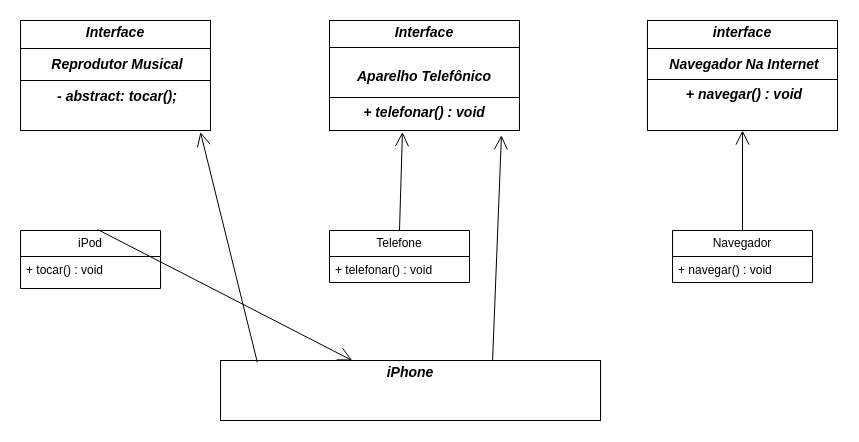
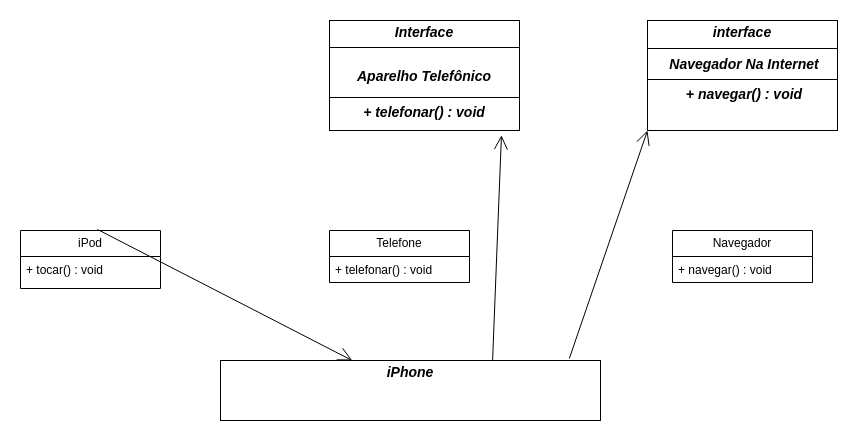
- <mxCell id="2" value="&lt;p style=&quot;margin: 4px 0px 0px; text-align: center; font-size: 14px;&quot;&gt;&lt;b&gt;&lt;i&gt;Interface&lt;/i&gt;&lt;/b&gt;&lt;/p&gt;&lt;hr size=&quot;1&quot; style=&quot;border-style: solid; font-size: 14px;&quot;&gt;&lt;p style=&quot;text-align: center; margin: 0px 0px 0px 4px; font-size: 14px;&quot;&gt;&lt;b&gt;&lt;i&gt;Reprodutor Musical&lt;/i&gt;&lt;/b&gt;&lt;/p&gt;&lt;hr size=&quot;1&quot; style=&quot;border-style: solid; font-size: 14px;&quot;&gt;&lt;p style=&quot;text-align: center; margin: 0px 0px 0px 4px; font-size: 14px;&quot;&gt;&lt;b style=&quot;&quot;&gt;&lt;i style=&quot;&quot;&gt;&lt;font style=&quot;font-size: 14px;&quot;&gt;- abstract: tocar();&lt;/font&gt;&lt;/i&gt;&lt;/b&gt;&lt;/p&gt;" style="verticalAlign=top;align=left;overflow=fill;html=1;whiteSpace=wrap;" parent="1" vertex="1"><mxGeometry x="20" y="20" width="190" height="110" as="geometry" /></mxCell>
- <mxCell id="15" value="" style="endArrow=open;endFill=1;endSize=12;html=1;rounded=0;entryX=0.384;entryY=1.014;entryDx=0;entryDy=0;entryPerimeter=0;exitX=0.5;exitY=0;exitDx=0;exitDy=0;" parent="1" source="7" target="3" edge="1"><mxGeometry width="160" relative="1" as="geometry"><mxPoint x="340" y="250" as="sourcePoint" /><mxPoint x="500" y="250" as="targetPoint" /></mxGeometry></mxCell>
- <mxCell id="17" value="" style="endArrow=open;endFill=1;endSize=12;html=1;rounded=0;entryX=0.5;entryY=1;entryDx=0;entryDy=0;exitX=0.5;exitY=0;exitDx=0;exitDy=0;" parent="1" source="9" target="4" edge="1"><mxGeometry width="160" relative="1" as="geometry"><mxPoint x="340" y="220" as="sourcePoint" /><mxPoint x="500" y="220" as="targetPoint" /></mxGeometry></mxCell>
+ <mxCell id="13" value="" style="endArrow=open;endFill=1;endSize=12;html=1;rounded=0;entryX=0;entryY=1;entryDx=0;entryDy=0;exitX=0.918;exitY=-0.033;exitDx=0;exitDy=0;exitPerimeter=0;" parent="1" source="11" target="4" edge="1"><mxGeometry width="160" relative="1" as="geometry"><mxPoint x="340" y="250" as="sourcePoint" /><mxPoint x="500" y="250" as="targetPoint" /></mxGeometry></mxCell>
- <mxCell id="12" value="" style="endArrow=open;endFill=1;endSize=12;html=1;rounded=0;exitX=0.097;exitY=0.033;exitDx=0;exitDy=0;exitPerimeter=0;entryX=0.947;entryY=1.014;entryDx=0;entryDy=0;entryPerimeter=0;" parent="1" source="11" target="2" edge="1"><mxGeometry width="160" relative="1" as="geometry"><mxPoint x="230" y="390" as="sourcePoint" /><mxPoint x="210" y="240" as="targetPoint" /></mxGeometry></mxCell>
